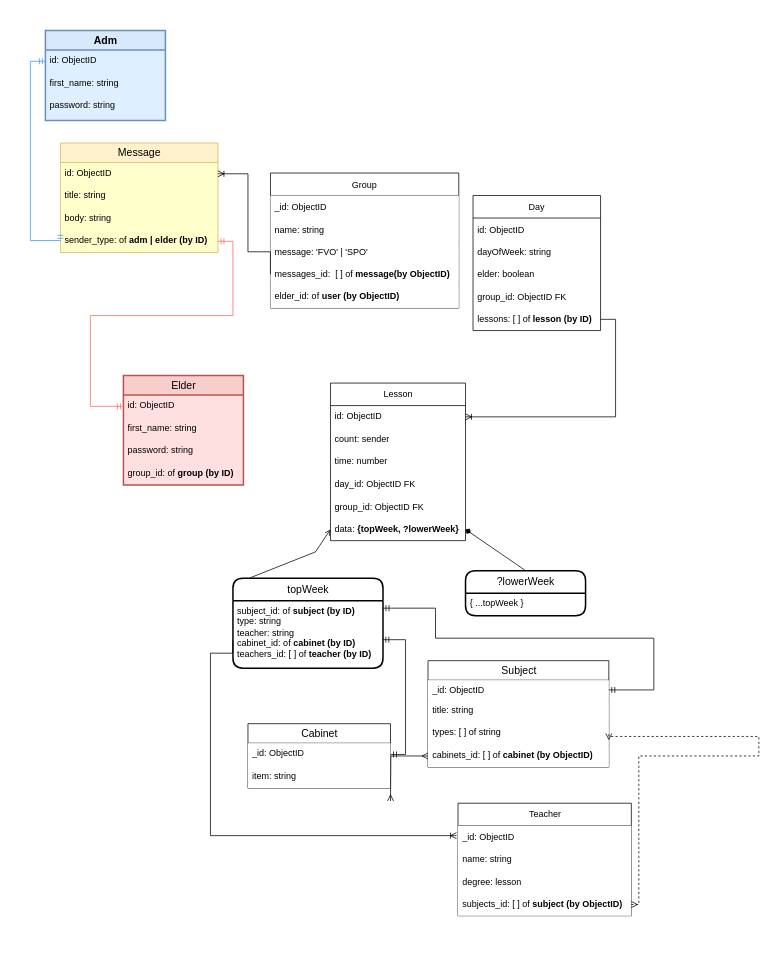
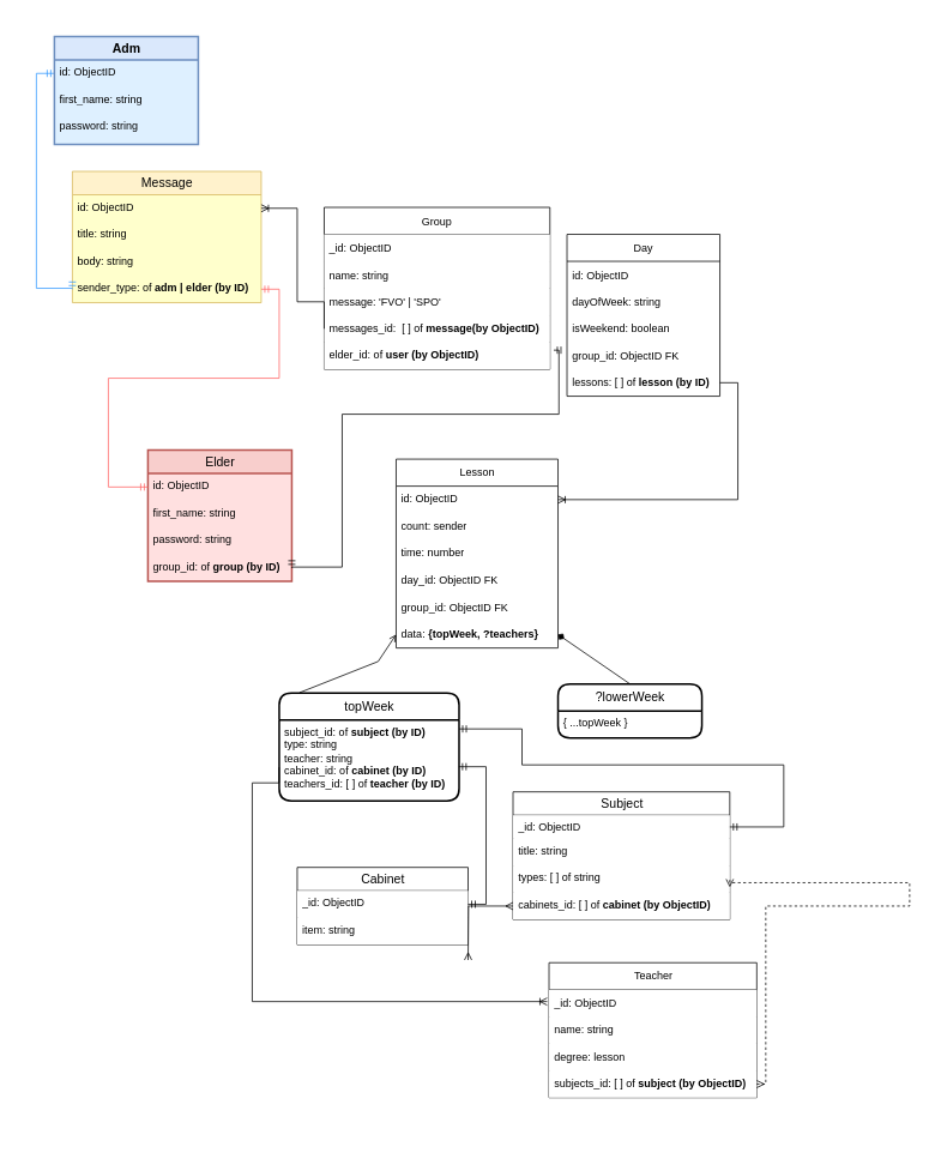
- <mxCell id="12" value="elder: boolean" style="text;strokeColor=none;fillColor=none;align=left;verticalAlign=middle;spacingLeft=4;spacingRight=4;overflow=hidden;points=[[0,0.5],[1,0.5]];portConstraint=eastwest;rotatable=0;html=1;" parent="9" vertex="1"><mxGeometry y="90" width="170" height="30" as="geometry" /></mxCell>
+ <mxCell id="12" value="isWeekend: boolean" style="text;strokeColor=none;fillColor=none;align=left;verticalAlign=middle;spacingLeft=4;spacingRight=4;overflow=hidden;points=[[0,0.5],[1,0.5]];portConstraint=eastwest;rotatable=0;html=1;" parent="9" vertex="1"><mxGeometry y="90" width="170" height="30" as="geometry" /></mxCell>
+ <mxCell id="52" value="" style="fontSize=12;html=1;endArrow=ERmandOne;startArrow=ERmandOne;rounded=0;exitX=1;exitY=0.5;exitDx=0;exitDy=0;edgeStyle=orthogonalEdgeStyle;entryX=1.017;entryY=0.293;entryDx=0;entryDy=0;entryPerimeter=0;" parent="1" source="51" target="8" edge="1"><mxGeometry width="100" height="100" relative="1" as="geometry"><mxPoint x="154" y="530" as="sourcePoint" /><mxPoint x="564" y="401" as="targetPoint" /><Array as="points"><mxPoint x="324" y="630" /><mxPoint x="380" y="630" /><mxPoint x="380" y="460" /><mxPoint x="621" y="460" /><mxPoint x="621" y="389" /></Array></mxGeometry></mxCell>
- <mxCell id="21" value="data: &lt;b&gt;{topWeek, ?lowerWeek}&lt;/b&gt;" style="text;strokeColor=none;fillColor=none;align=left;verticalAlign=middle;spacingLeft=4;spacingRight=4;overflow=hidden;points=[[0,0.5],[1,0.5]];portConstraint=eastwest;rotatable=0;html=1;shadow=0;" parent="15" vertex="1"><mxGeometry y="180" width="180" height="30" as="geometry" /></mxCell>
+ <mxCell id="21" value="data: &lt;b&gt;{topWeek, ?teachers}&lt;/b&gt;" style="text;strokeColor=none;fillColor=none;align=left;verticalAlign=middle;spacingLeft=4;spacingRight=4;overflow=hidden;points=[[0,0.5],[1,0.5]];portConstraint=eastwest;rotatable=0;html=1;shadow=0;" parent="15" vertex="1"><mxGeometry y="180" width="180" height="30" as="geometry" /></mxCell>
